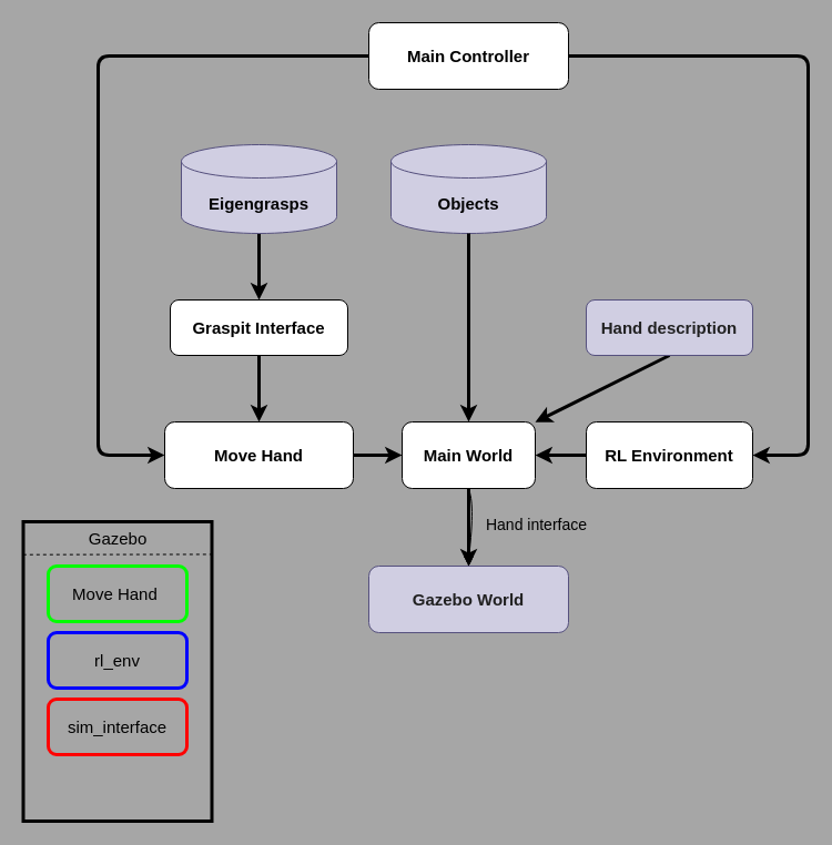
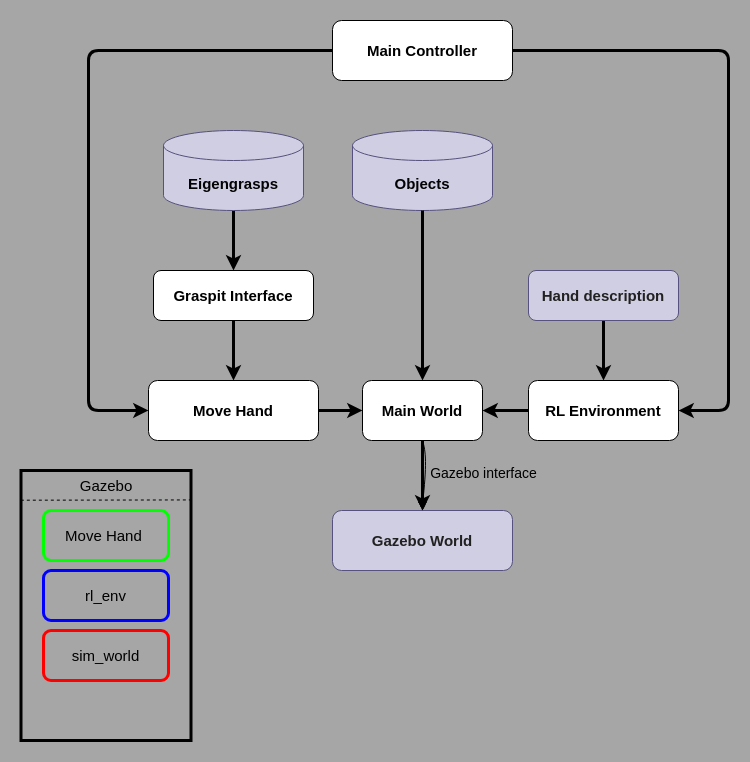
- <mxCell id="18" style="edgeStyle=none;html=1;strokeWidth=3;fontSize=15;exitX=0.5;exitY=1;exitDx=0;exitDy=0;" parent="1" source="19" target="11" edge="1"><mxGeometry relative="1" as="geometry"><mxPoint x="603" y="320" as="sourcePoint" /><mxPoint x="492" y="420" as="targetPoint" /></mxGeometry></mxCell>
+ <mxCell id="18" style="edgeStyle=none;html=1;entryX=0.5;entryY=0;entryDx=0;entryDy=0;strokeWidth=3;fontSize=15;exitX=0.5;exitY=1;exitDx=0;exitDy=0;" parent="1" source="19" target="4" edge="1"><mxGeometry relative="1" as="geometry"><mxPoint x="603" y="320" as="sourcePoint" /><mxPoint x="492" y="420" as="targetPoint" /></mxGeometry></mxCell>
- <mxCell id="21" value="&lt;font style=&quot;font-size: 14px;&quot; face=&quot;Helvetica&quot;&gt;Hand interface&lt;/font&gt;" style="text;html=1;align=center;verticalAlign=middle;resizable=0;points=[];autosize=1;strokeColor=none;fillColor=none;fontSize=20;fontFamily=Architects Daughter;sketch=1;hachureGap=4;jiggle=2;curveFitting=1;fontSource=https%3A%2F%2Ffonts.googleapis.com%2Fcss%3Ffamily%3DArchitects%2BDaughter;" parent="1" vertex="1"><mxGeometry x="418" y="450" width="130" height="40" as="geometry" /></mxCell>
+ <mxCell id="21" value="&lt;font style=&quot;font-size: 14px;&quot; face=&quot;Helvetica&quot;&gt;Gazebo interface&lt;/font&gt;" style="text;html=1;align=center;verticalAlign=middle;resizable=0;points=[];autosize=1;strokeColor=none;fillColor=none;fontSize=20;fontFamily=Architects Daughter;sketch=1;hachureGap=4;jiggle=2;curveFitting=1;fontSource=https%3A%2F%2Ffonts.googleapis.com%2Fcss%3Ffamily%3DArchitects%2BDaughter;" parent="1" vertex="1"><mxGeometry x="418" y="450" width="130" height="40" as="geometry" /></mxCell>
- <mxCell id="27" value="sim_interface" style="rounded=1;whiteSpace=wrap;html=1;fontSize=15;perimeterSpacing=1;strokeWidth=3;fillColor=none;strokeColor=#FF0000;" parent="1" vertex="1"><mxGeometry x="43" y="630" width="125" height="50" as="geometry" /></mxCell>
+ <mxCell id="27" value="sim_world" style="rounded=1;whiteSpace=wrap;html=1;fontSize=15;perimeterSpacing=1;strokeWidth=3;fillColor=none;strokeColor=#FF0000;" parent="1" vertex="1"><mxGeometry x="43" y="630" width="125" height="50" as="geometry" /></mxCell>
